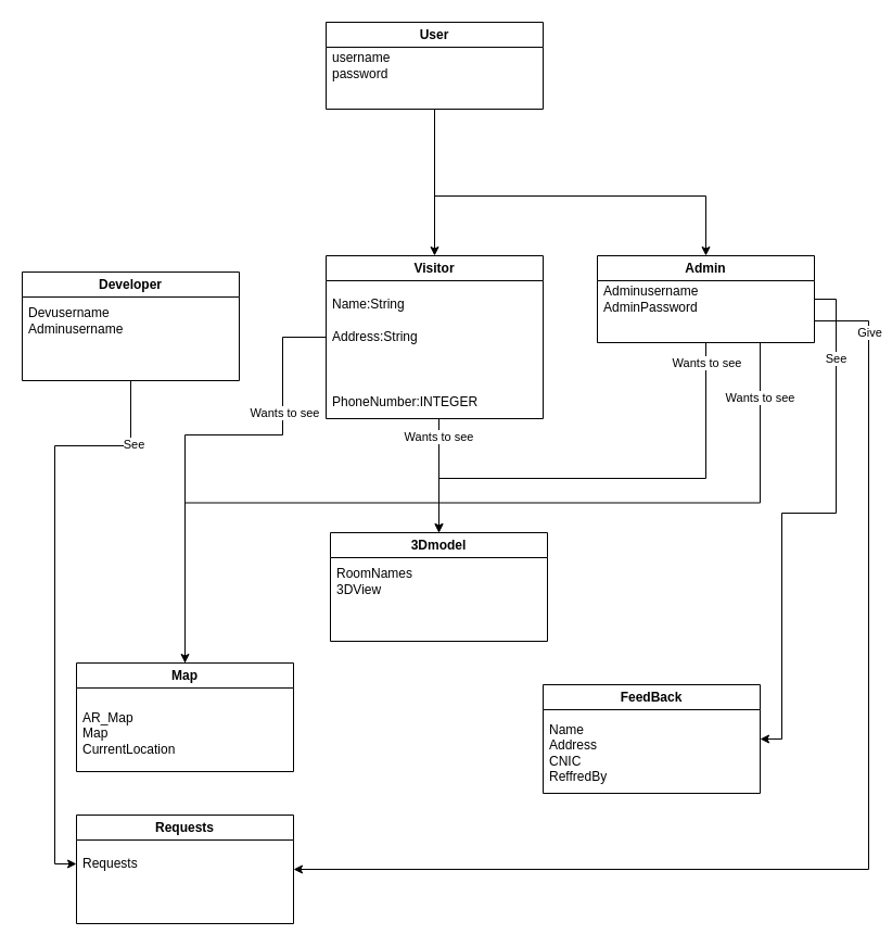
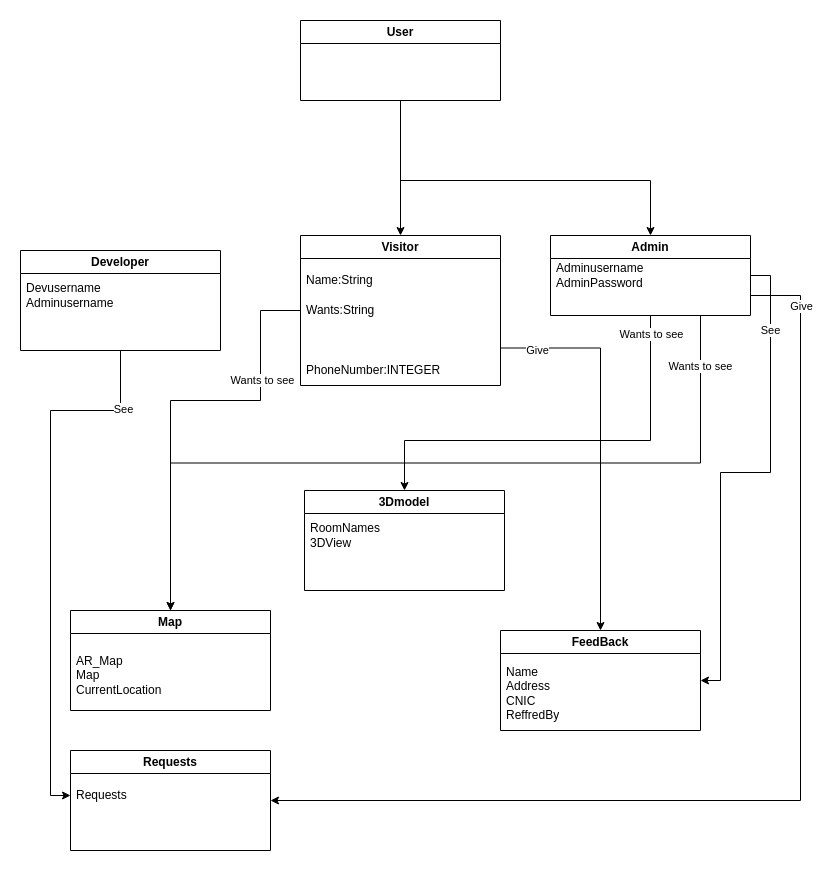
- <mxCell id="29" value="username&lt;br&gt;password" style="text;strokeColor=none;fillColor=none;align=left;verticalAlign=middle;spacingLeft=4;spacingRight=4;overflow=hidden;points=[[0,0.5],[1,0.5]];portConstraint=eastwest;rotatable=0;whiteSpace=wrap;html=1;" vertex="1" parent="28"><mxGeometry y="20" width="180" height="40" as="geometry" /></mxCell>
- <mxCell id="24" value="Address:String" style="text;strokeColor=none;fillColor=none;align=left;verticalAlign=middle;spacingLeft=4;spacingRight=4;overflow=hidden;points=[[0,0.5],[1,0.5]];portConstraint=eastwest;rotatable=0;whiteSpace=wrap;html=1;" parent="22" vertex="1"><mxGeometry y="60" width="180" height="30" as="geometry" /></mxCell>
+ <mxCell id="24" value="Wants:String" style="text;strokeColor=none;fillColor=none;align=left;verticalAlign=middle;spacingLeft=4;spacingRight=4;overflow=hidden;points=[[0,0.5],[1,0.5]];portConstraint=eastwest;rotatable=0;whiteSpace=wrap;html=1;" parent="22" vertex="1"><mxGeometry y="60" width="180" height="30" as="geometry" /></mxCell>
- <mxCell id="16" style="edgeStyle=orthogonalEdgeStyle;rounded=0;orthogonalLoop=1;jettySize=auto;html=1;" edge="1" parent="1" source="22" target="30"><mxGeometry relative="1" as="geometry"><Array as="points"><mxPoint x="404" y="400" /><mxPoint x="404" y="400" /></Array></mxGeometry></mxCell>
- <mxCell id="17" value="Wants to see" style="edgeLabel;html=1;align=center;verticalAlign=middle;resizable=0;points=[];" vertex="1" connectable="0" parent="16"><mxGeometry x="-0.695" y="-1" relative="1" as="geometry"><mxPoint as="offset" /></mxGeometry></mxCell>
+ <mxCell id="20" style="edgeStyle=orthogonalEdgeStyle;rounded=0;orthogonalLoop=1;jettySize=auto;html=1;exitX=1;exitY=0.75;exitDx=0;exitDy=0;" edge="1" parent="1" source="22" target="34"><mxGeometry relative="1" as="geometry" /></mxCell>
+ <mxCell id="21" value="Give" style="edgeLabel;html=1;align=center;verticalAlign=middle;resizable=0;points=[];" vertex="1" connectable="0" parent="20"><mxGeometry x="-0.819" y="-2" relative="1" as="geometry"><mxPoint x="1" as="offset" /></mxGeometry></mxCell>
- <mxCell id="4" style="edgeStyle=orthogonalEdgeStyle;rounded=0;orthogonalLoop=1;jettySize=auto;html=1;exitX=0.75;exitY=1;exitDx=0;exitDy=0;entryX=0.5;entryY=0;entryDx=0;entryDy=0;endArrow=none;" edge="1" parent="1" source="10" target="32"><mxGeometry relative="1" as="geometry" /></mxCell>
+ <mxCell id="4" style="edgeStyle=orthogonalEdgeStyle;rounded=0;orthogonalLoop=1;jettySize=auto;html=1;exitX=0.75;exitY=1;exitDx=0;exitDy=0;entryX=0.5;entryY=0;entryDx=0;entryDy=0;" edge="1" parent="1" source="10" target="32"><mxGeometry relative="1" as="geometry" /></mxCell>
